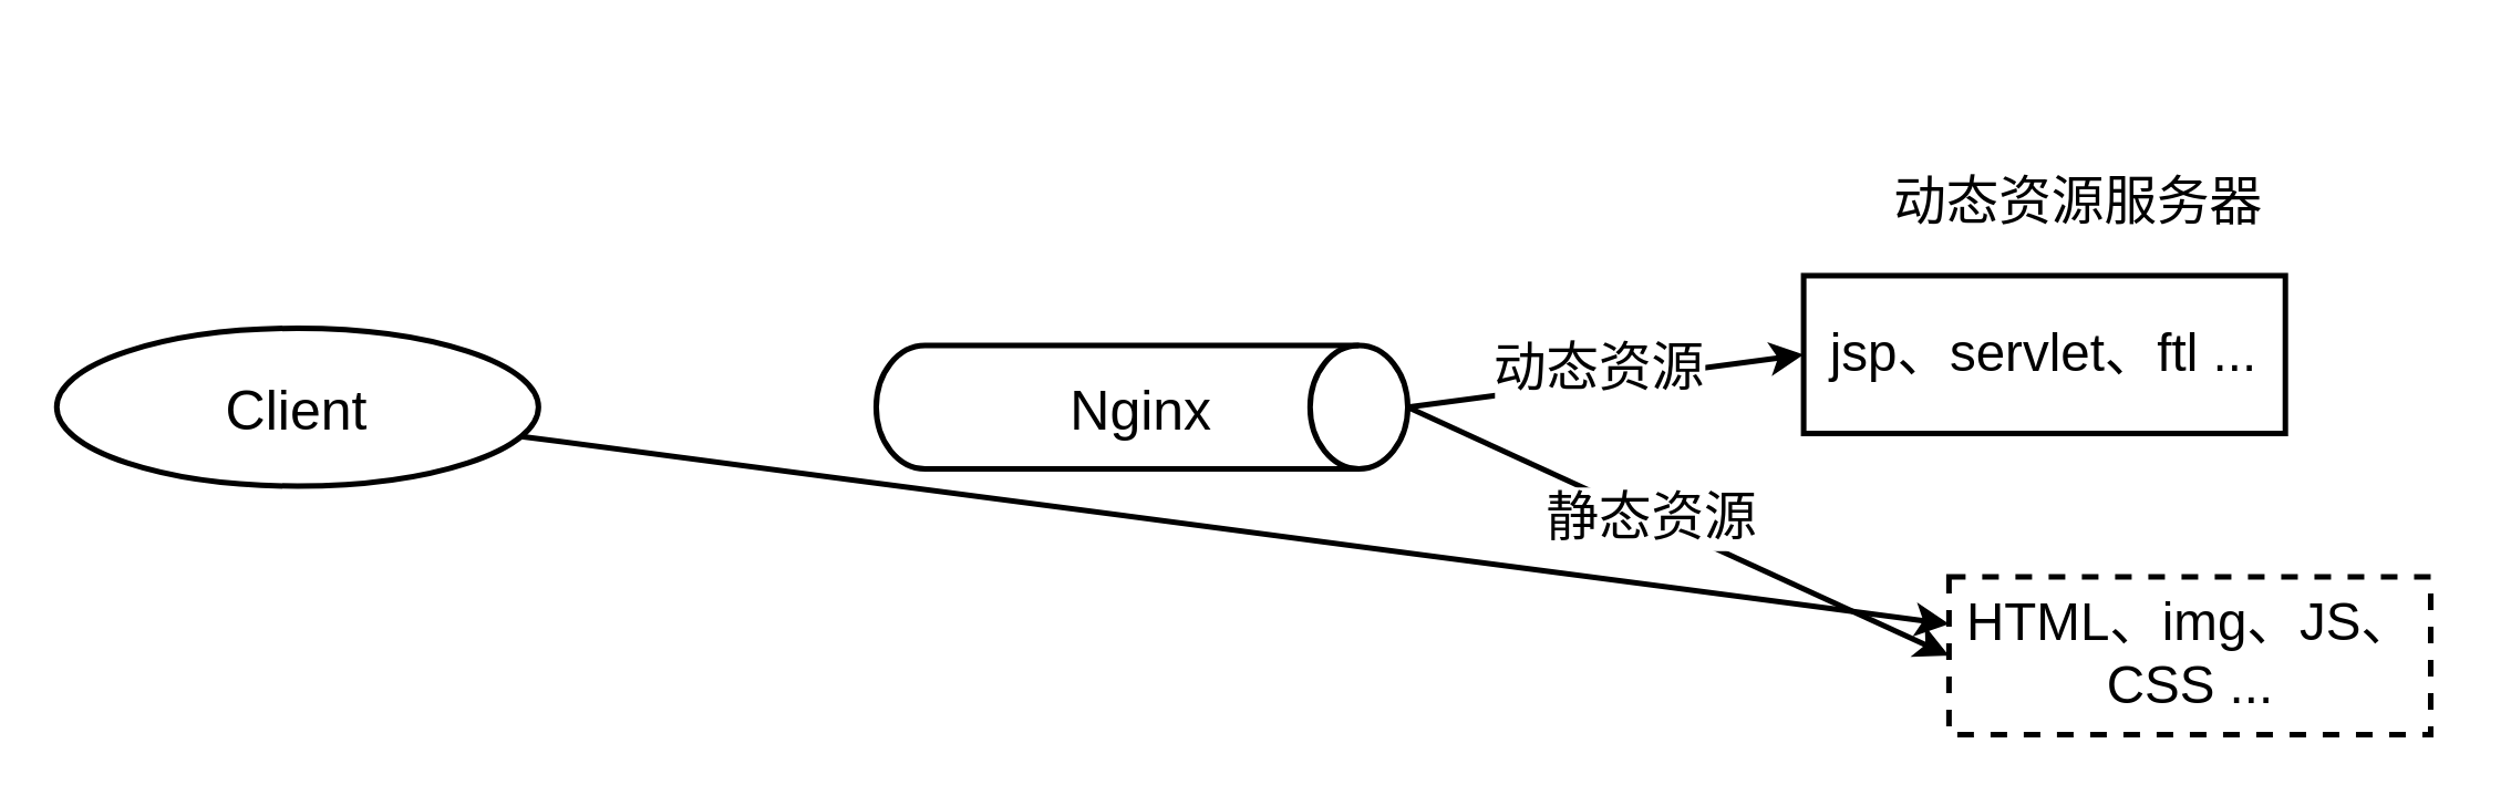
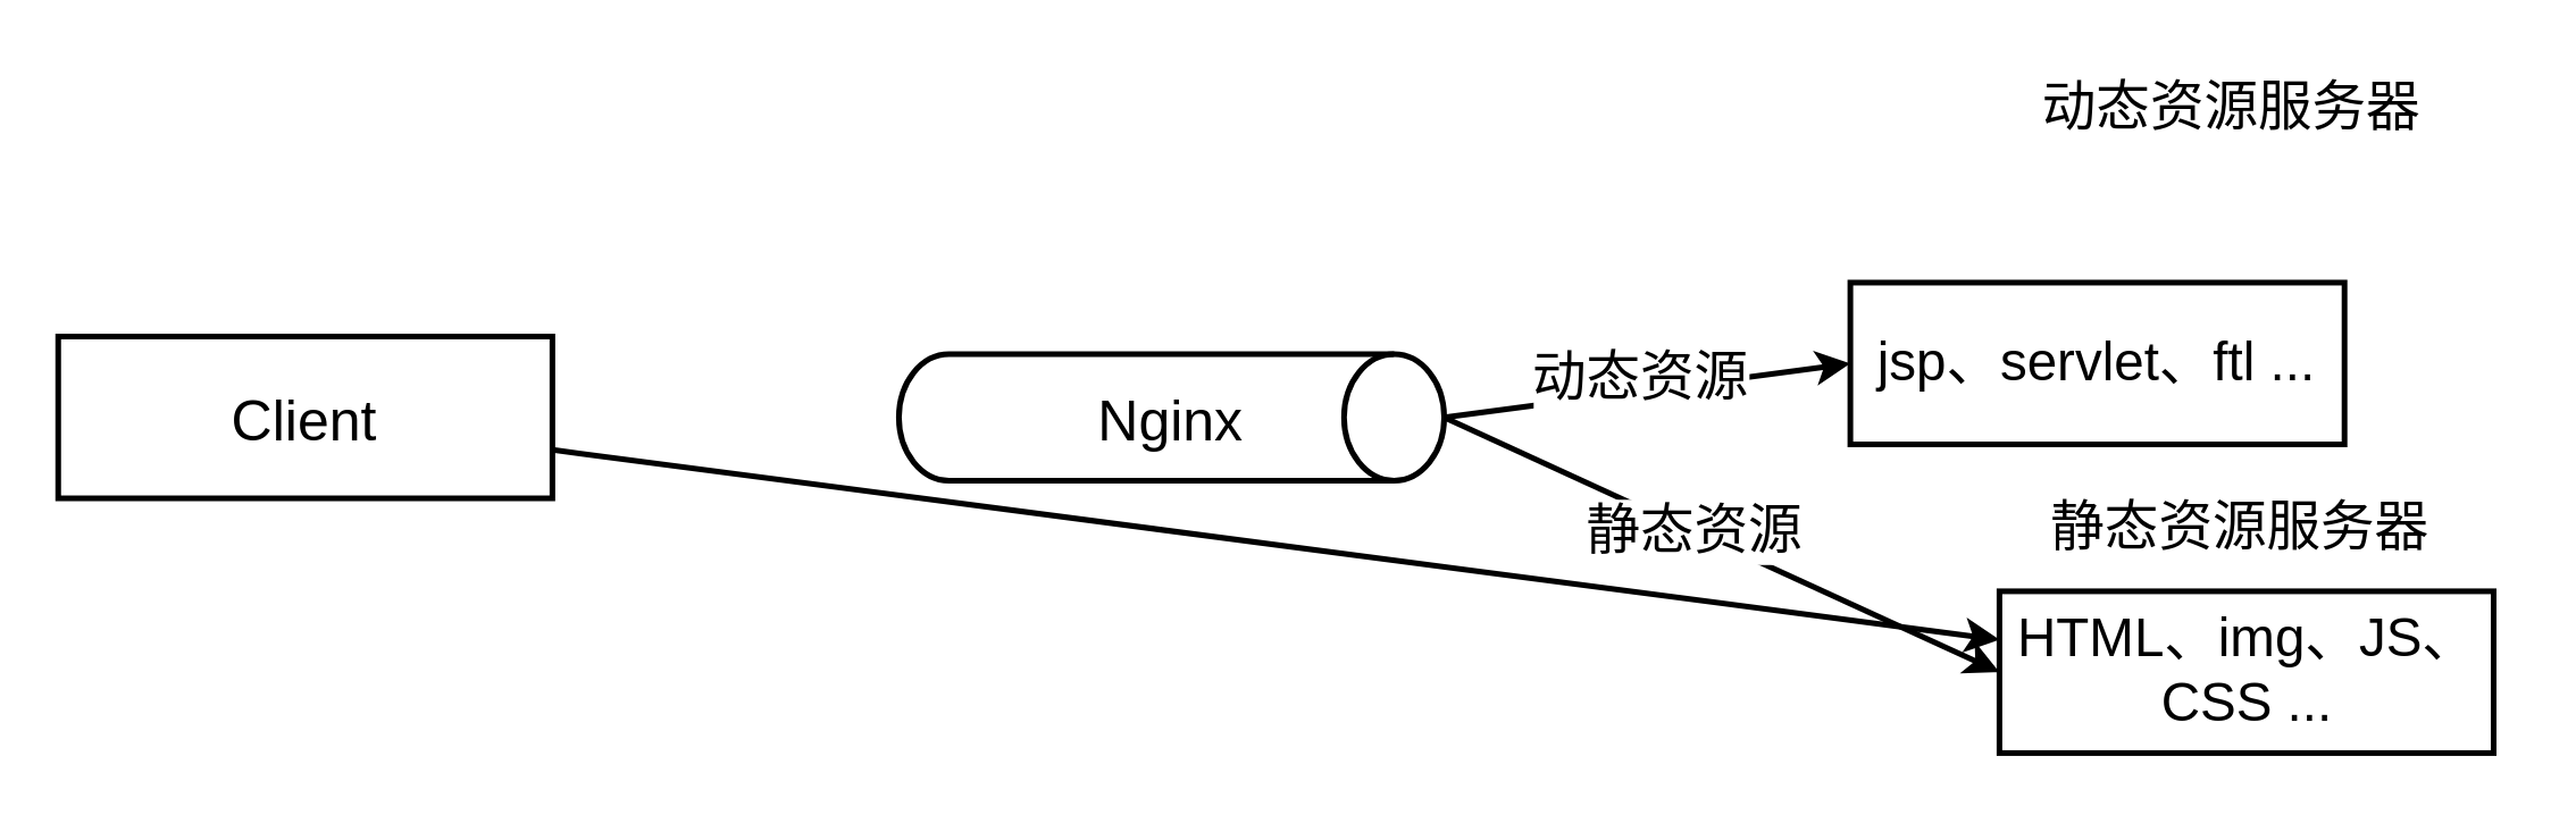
- <mxCell id="10" value="动态资源服务器" style="text;html=1;strokeColor=none;fillColor=none;align=center;verticalAlign=middle;whiteSpace=wrap;rounded=0;fontSize=19;" vertex="1" parent="1"><mxGeometry x="654" y="55" width="193" height="35" as="geometry" /></mxCell>
+ <mxCell id="10" value="动态资源服务器" style="text;html=1;strokeColor=none;fillColor=none;align=center;verticalAlign=middle;whiteSpace=wrap;rounded=0;fontSize=19;" vertex="1" parent="1"><mxGeometry x="689" y="20" width="193" height="35" as="geometry" /></mxCell>
- <mxCell id="3" value="Client" style="ellipse;whiteSpace=wrap;html=1;strokeWidth=2;fontSize=20;" vertex="1" parent="1"><mxGeometry x="20" y="118" width="174" height="57" as="geometry" /></mxCell>
+ <mxCell id="3" value="Client" style="rounded=0;whiteSpace=wrap;html=1;strokeWidth=2;fontSize=20;" vertex="1" parent="1"><mxGeometry x="20" y="118" width="174" height="57" as="geometry" /></mxCell>
+ <mxCell id="12" value="静态资源服务器" style="text;html=1;strokeColor=none;fillColor=none;align=center;verticalAlign=middle;whiteSpace=wrap;rounded=0;fontSize=19;" vertex="1" parent="1"><mxGeometry x="691.5" y="168.75" width="193" height="35" as="geometry" /></mxCell>
- <mxCell id="11" value="HTML、img、JS、CSS ..." style="rounded=0;whiteSpace=wrap;html=1;strokeWidth=2;fontSize=19;dashed=1;" vertex="1" parent="1"><mxGeometry x="703.5" y="207.75" width="174" height="57" as="geometry" /></mxCell>
+ <mxCell id="11" value="HTML、img、JS、CSS ..." style="rounded=0;whiteSpace=wrap;html=1;strokeWidth=2;fontSize=19;" vertex="1" parent="1"><mxGeometry x="703.5" y="207.75" width="174" height="57" as="geometry" /></mxCell>
